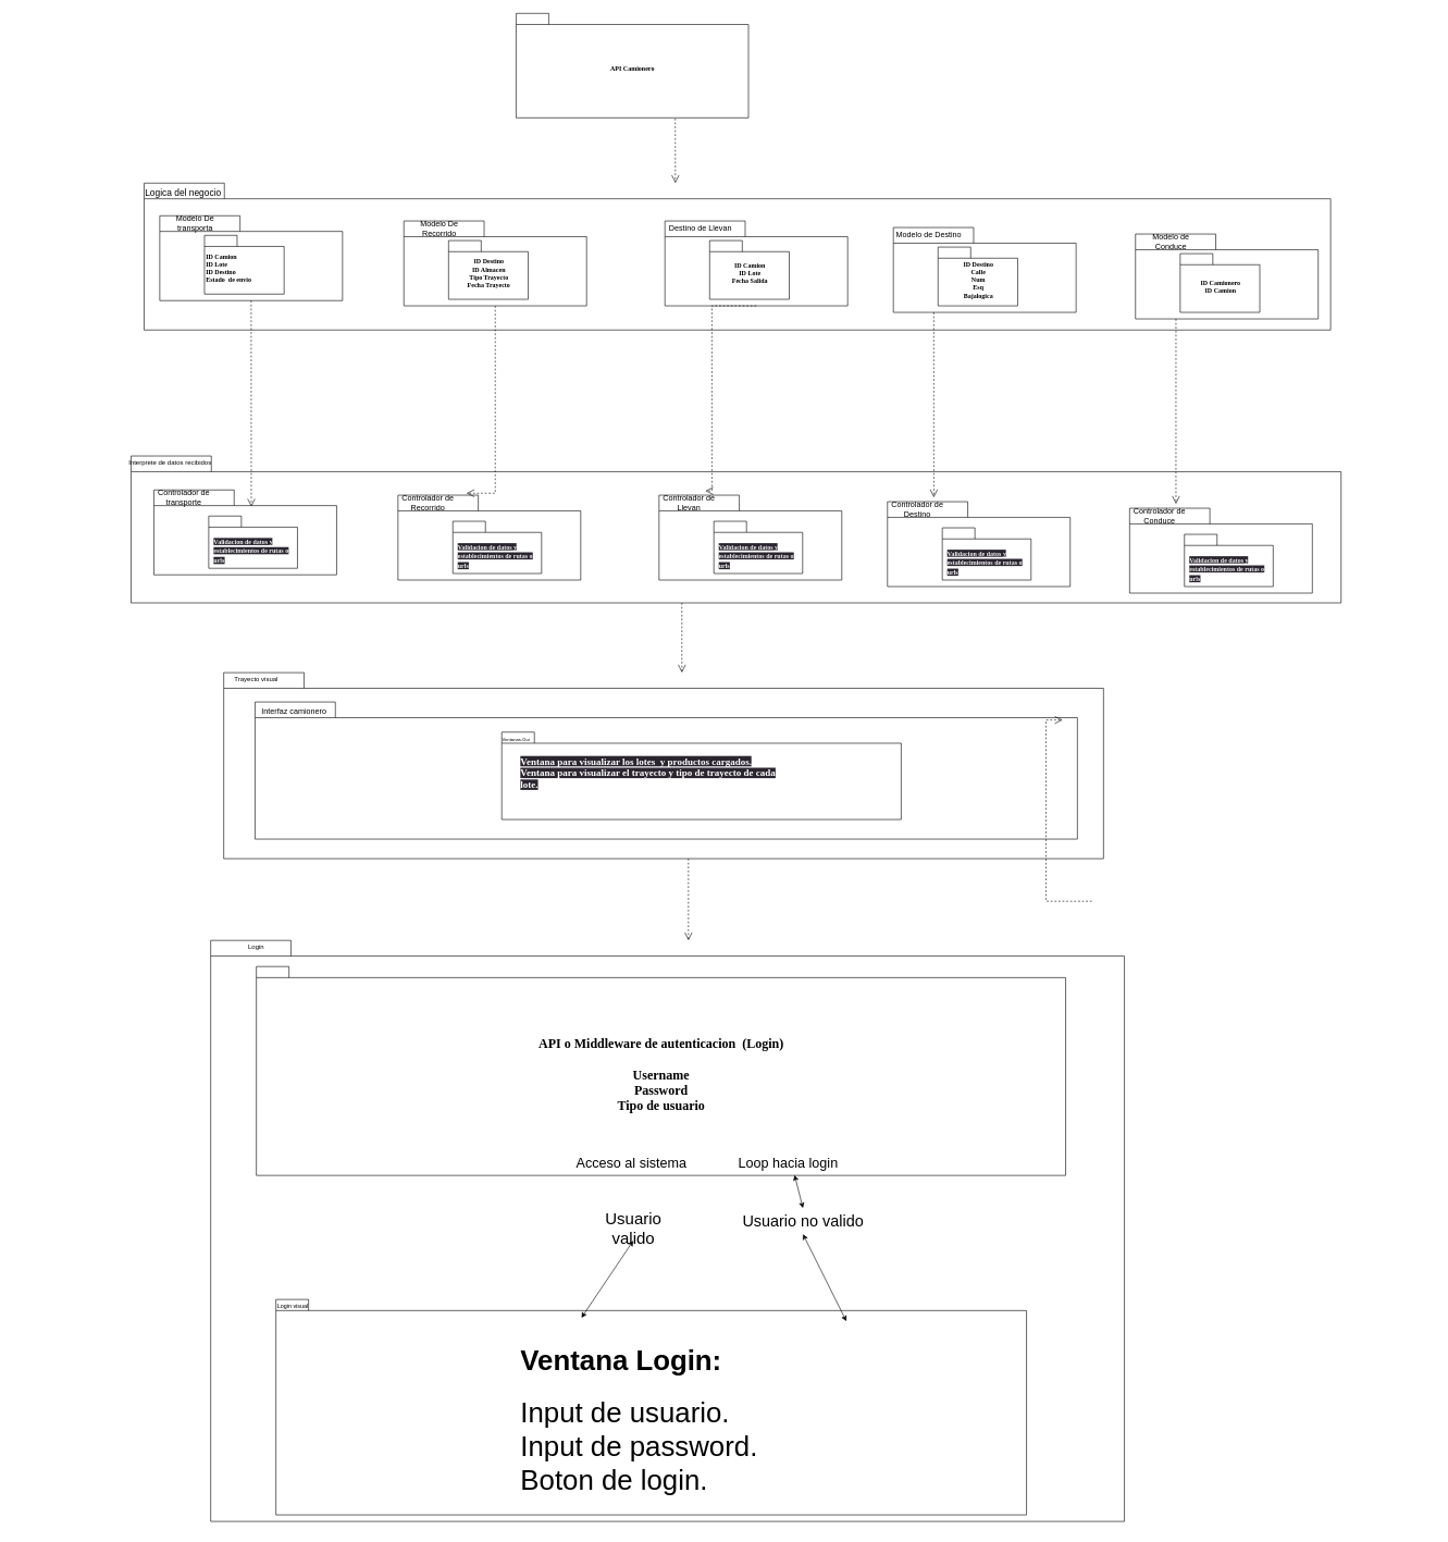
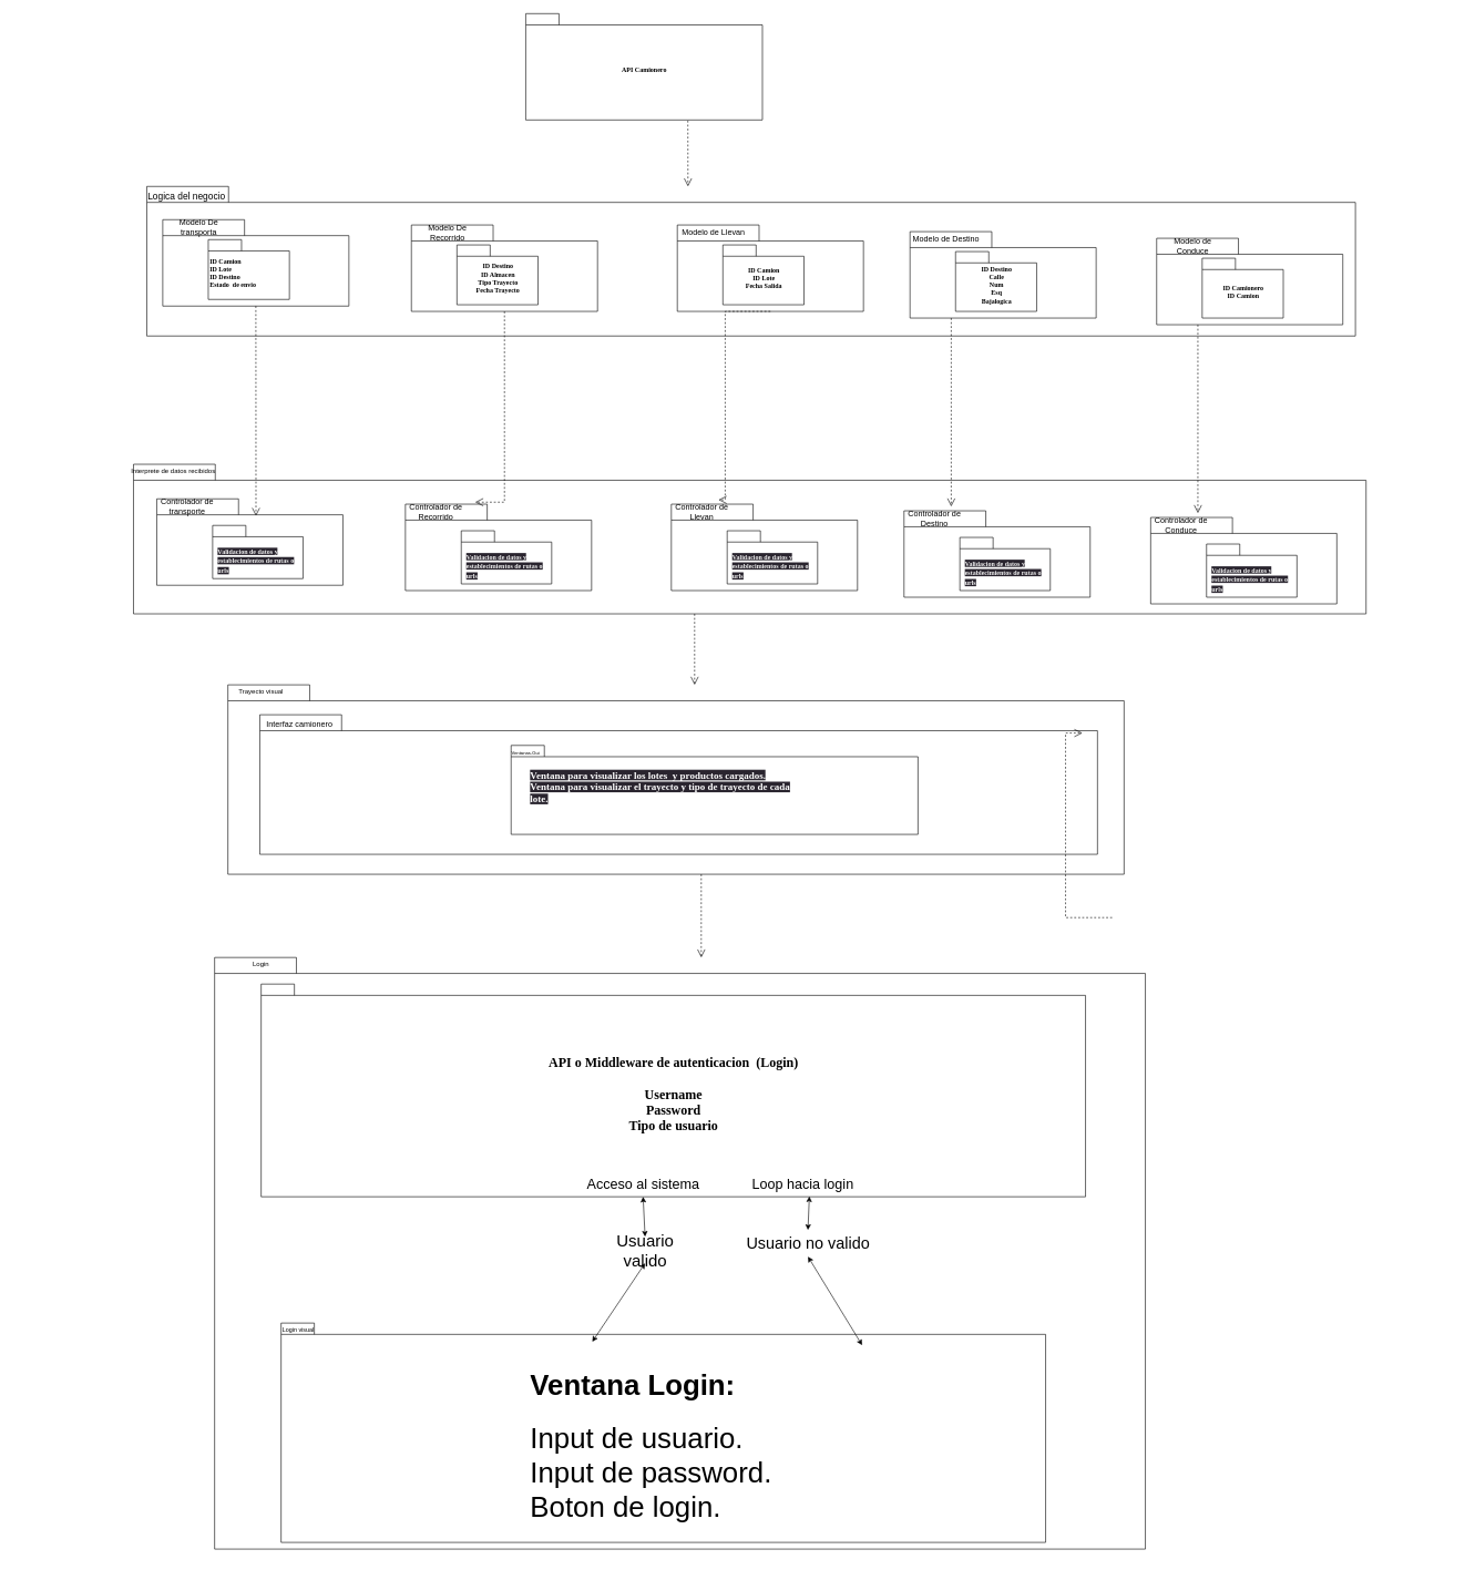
- <mxCell id="48" value="Destino de Llevan" style="text;html=1;strokeColor=none;fillColor=none;align=center;verticalAlign=middle;whiteSpace=wrap;rounded=0;" vertex="1" parent="45"><mxGeometry y="-8" width="109" height="40" as="geometry" /></mxCell>
+ <mxCell id="48" value="Modelo de Llevan" style="text;html=1;strokeColor=none;fillColor=none;align=center;verticalAlign=middle;whiteSpace=wrap;rounded=0;" vertex="1" parent="45"><mxGeometry y="-8" width="109" height="40" as="geometry" /></mxCell>
+ <mxCell id="12" value="" style="endArrow=classic;startArrow=classic;html=1;rounded=0;exitX=0.5;exitY=0;exitDx=0;exitDy=0;entryX=0.5;entryY=1;entryDx=0;entryDy=0;" parent="1" source="10" target="4" edge="1"><mxGeometry width="50" height="50" relative="1" as="geometry"><mxPoint x="929.5" y="1850" as="sourcePoint" /><mxPoint x="979.5" y="1800" as="targetPoint" /></mxGeometry></mxCell>
- <mxCell id="11" value="&lt;font style=&quot;font-size: 24px;&quot;&gt;Usuario no valido&lt;/font&gt;" style="text;html=1;strokeColor=none;fillColor=none;align=center;verticalAlign=middle;whiteSpace=wrap;rounded=0;" parent="1" vertex="1"><mxGeometry x="1134.5" y="1850" width="190" height="40" as="geometry" /></mxCell>
+ <mxCell id="11" value="&lt;font style=&quot;font-size: 24px;&quot;&gt;Usuario no valido&lt;/font&gt;" style="text;html=1;strokeColor=none;fillColor=none;align=center;verticalAlign=middle;whiteSpace=wrap;rounded=0;" parent="1" vertex="1"><mxGeometry x="1119.5" y="1850" width="190" height="40" as="geometry" /></mxCell>
